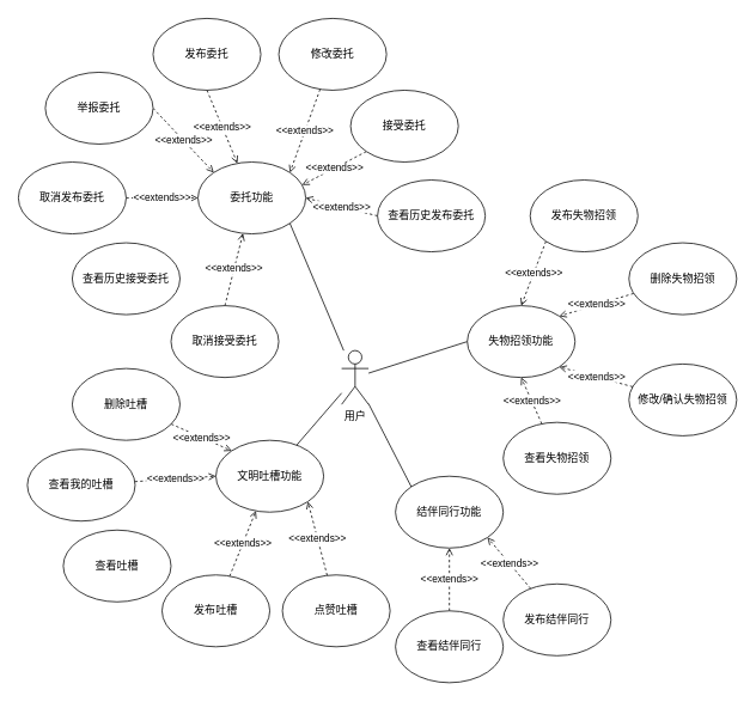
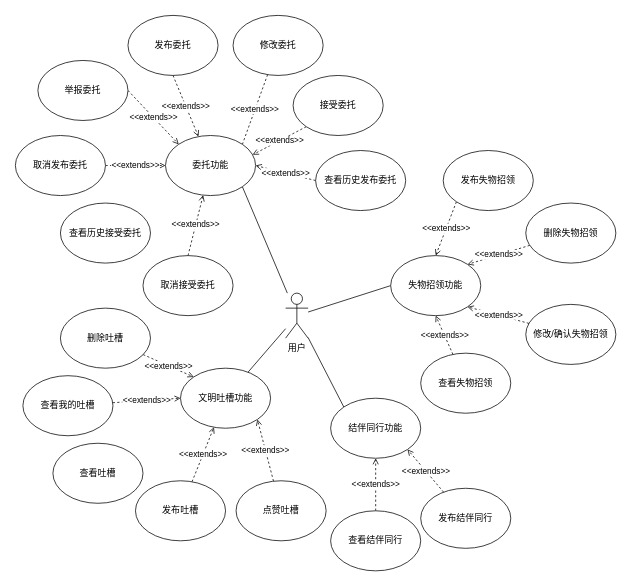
- <mxCell id="4" value="&amp;lt;&amp;lt;extends&amp;gt;&amp;gt;" style="rounded=0;orthogonalLoop=1;jettySize=auto;html=1;entryX=1;entryY=0;entryDx=0;entryDy=0;dashed=1;endArrow=open;endFill=0;" parent="1" source="5" target="17" edge="1"><mxGeometry relative="1" as="geometry" /></mxCell>
+ <mxCell id="4" value="&amp;lt;&amp;lt;extends&amp;gt;&amp;gt;" style="rounded=0;orthogonalLoop=1;jettySize=auto;html=1;entryX=1;entryY=0;entryDx=0;entryDy=0;dashed=1;endArrow=none;endFill=0;" parent="1" source="5" target="17" edge="1"><mxGeometry relative="1" as="geometry" /></mxCell>
